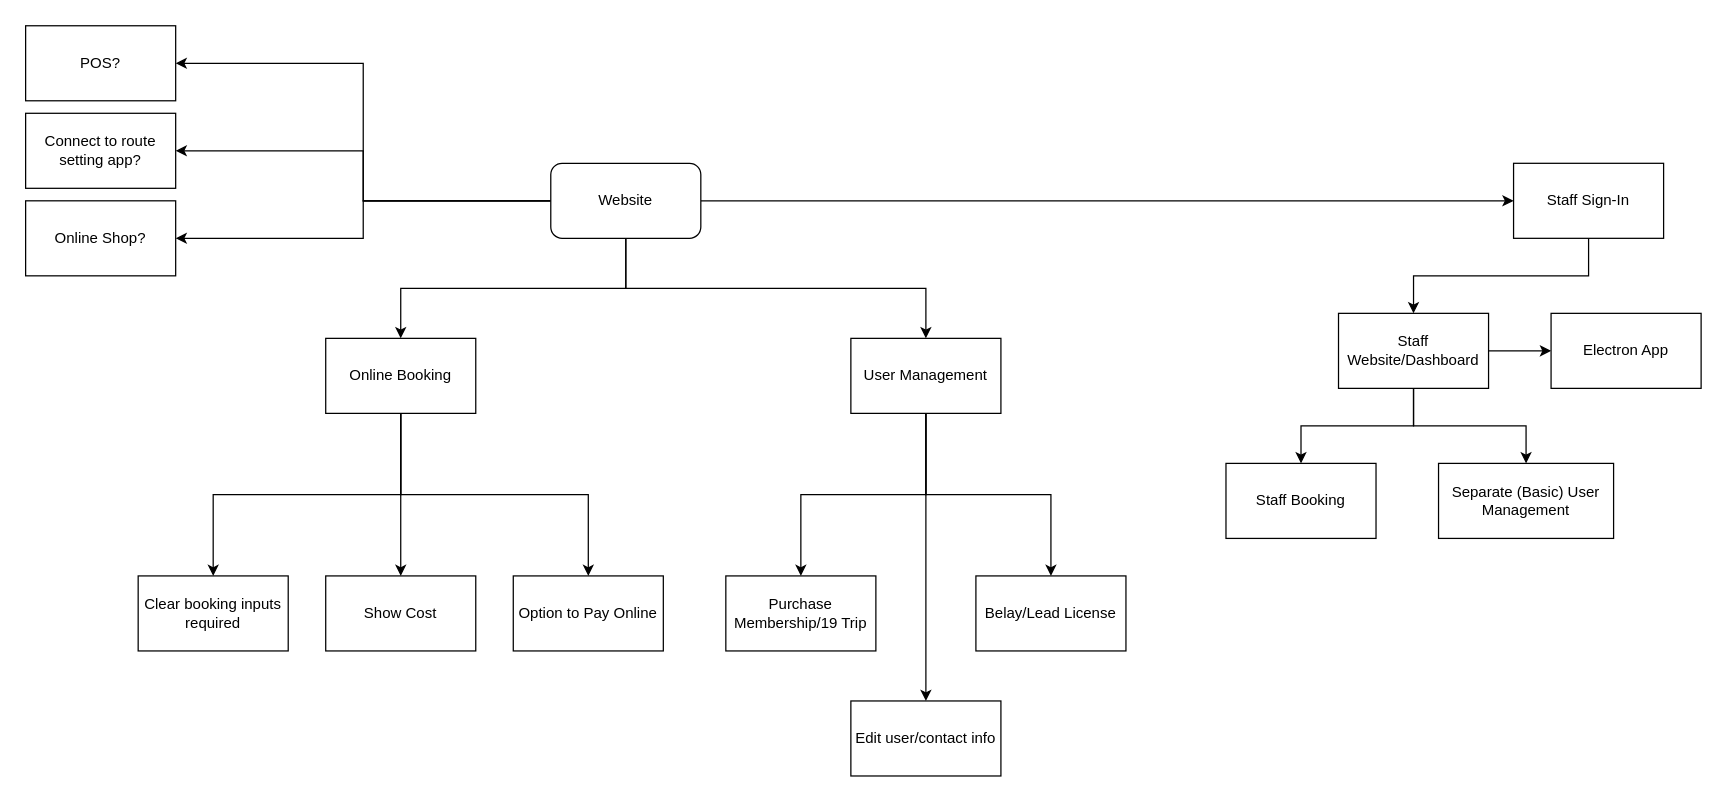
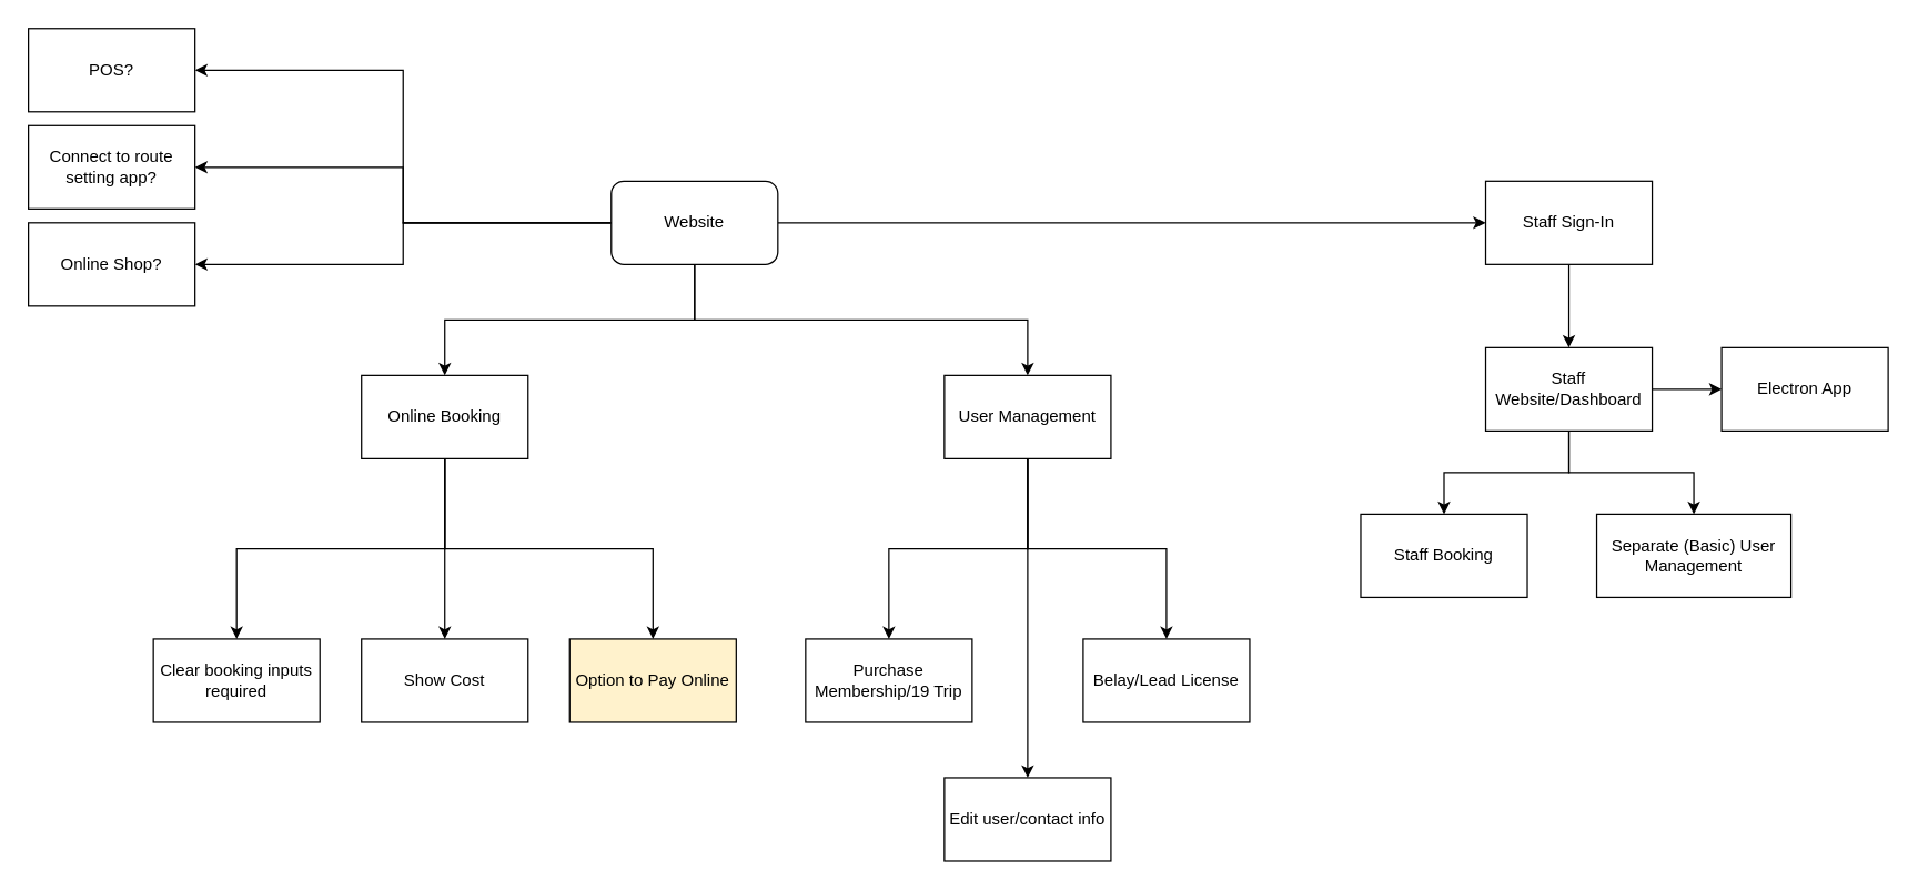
- <mxCell id="22" value="Staff Sign-In" style="rounded=0;whiteSpace=wrap;html=1;" vertex="1" parent="1"><mxGeometry x="1210" y="130" width="120" height="60" as="geometry" /></mxCell>
+ <mxCell id="22" value="Staff Sign-In" style="rounded=0;whiteSpace=wrap;html=1;" vertex="1" parent="1"><mxGeometry x="1070" y="130" width="120" height="60" as="geometry" /></mxCell>
- <mxCell id="30" value="Option to Pay Online" style="rounded=0;whiteSpace=wrap;html=1;" vertex="1" parent="1"><mxGeometry x="410" y="460" width="120" height="60" as="geometry" /></mxCell>
+ <mxCell id="30" value="Option to Pay Online" style="rounded=0;whiteSpace=wrap;html=1;fillColor=#fff2cc;" vertex="1" parent="1"><mxGeometry x="410" y="460" width="120" height="60" as="geometry" /></mxCell>
